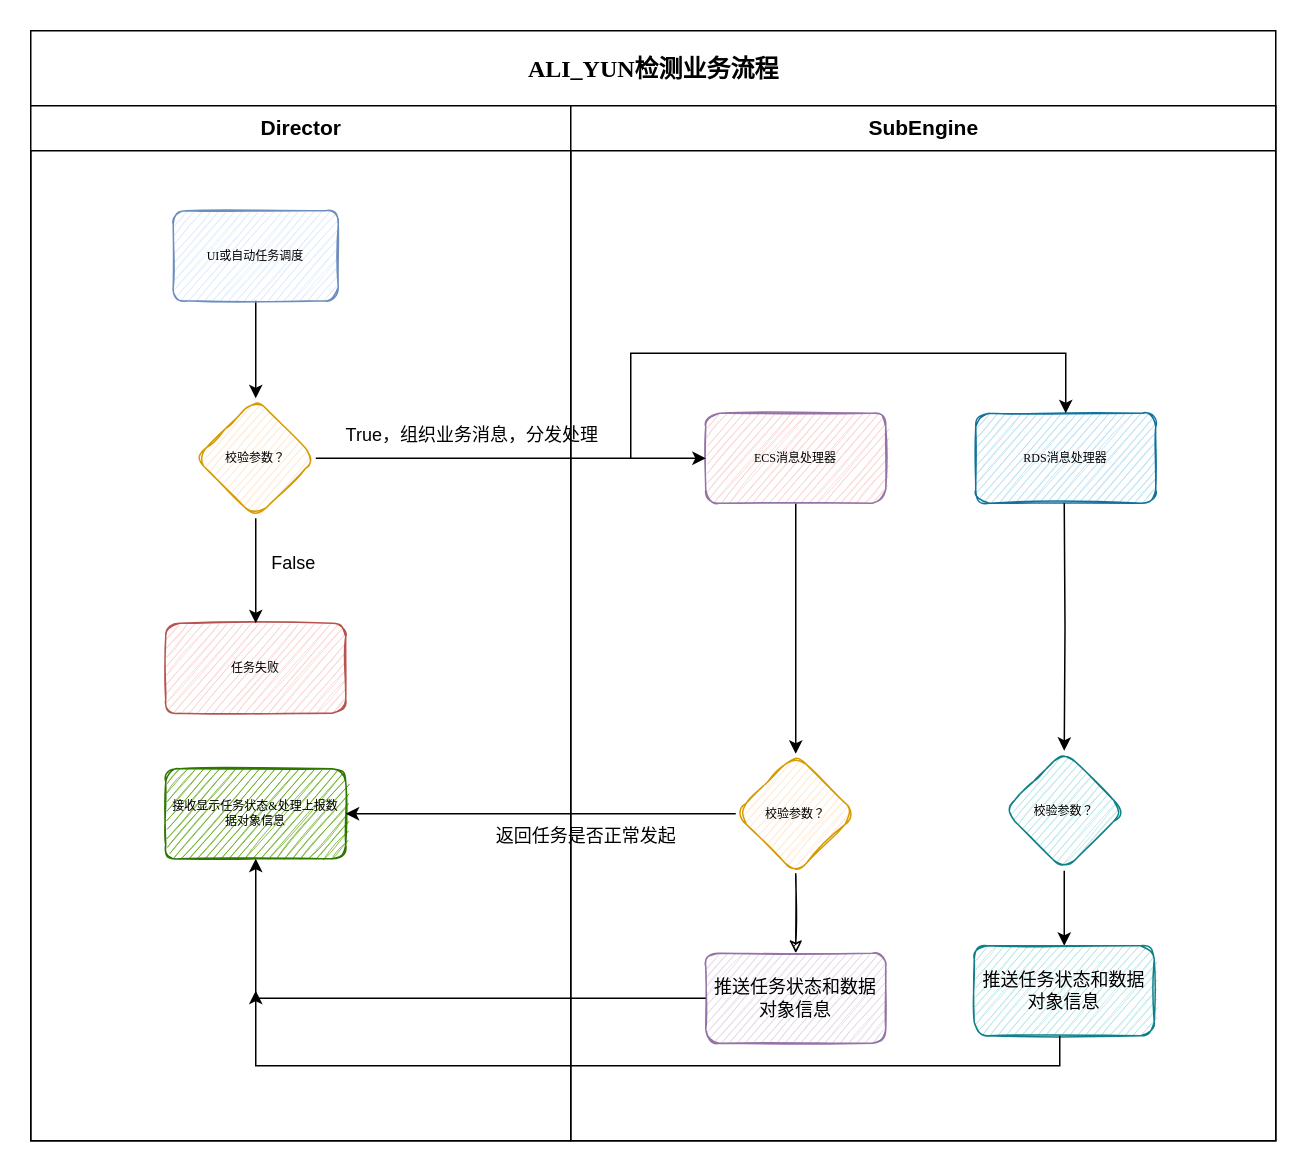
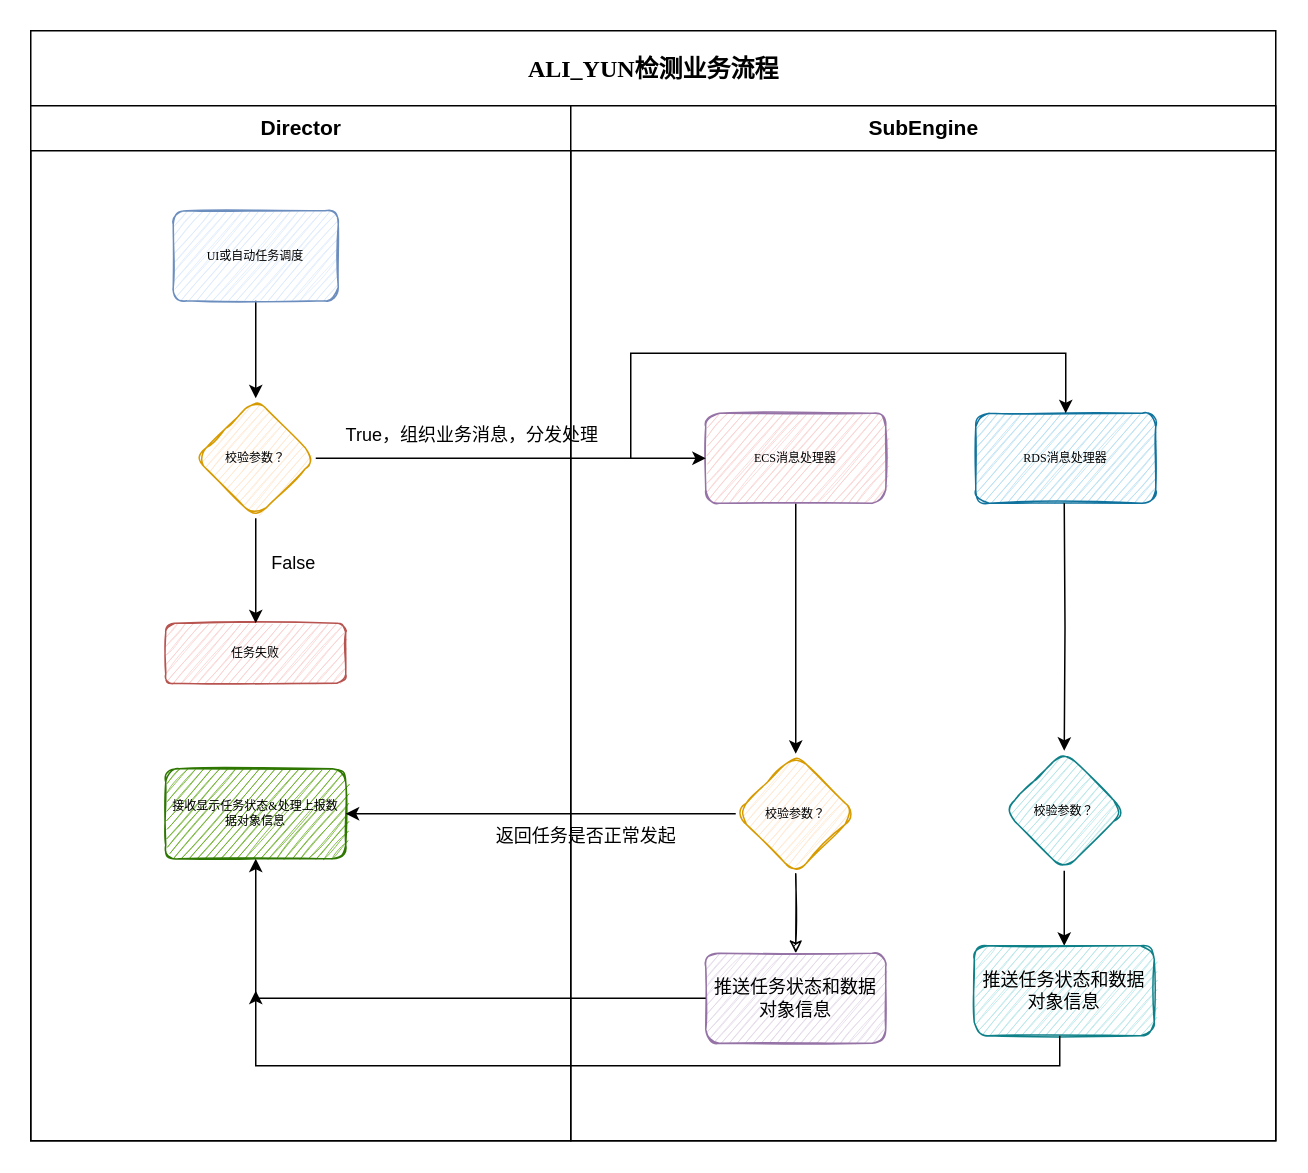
- <mxCell id="7" value="任务失败" style="whiteSpace=wrap;html=1;fontSize=8;fontFamily=Verdana;fillColor=#f8cecc;strokeColor=#b85450;rounded=1;shadow=0;labelBackgroundColor=none;strokeWidth=1;sketch=1;fillStyle=auto;" vertex="1" parent="3"><mxGeometry x="90" y="345" width="120" height="60" as="geometry" /></mxCell>
+ <mxCell id="7" value="任务失败" style="whiteSpace=wrap;html=1;fontSize=8;fontFamily=Verdana;fillColor=#f8cecc;strokeColor=#b85450;rounded=1;shadow=0;labelBackgroundColor=none;strokeWidth=1;sketch=1;fillStyle=auto;" vertex="1" parent="3"><mxGeometry x="90" y="345" width="120" height="40" as="geometry" /></mxCell>
